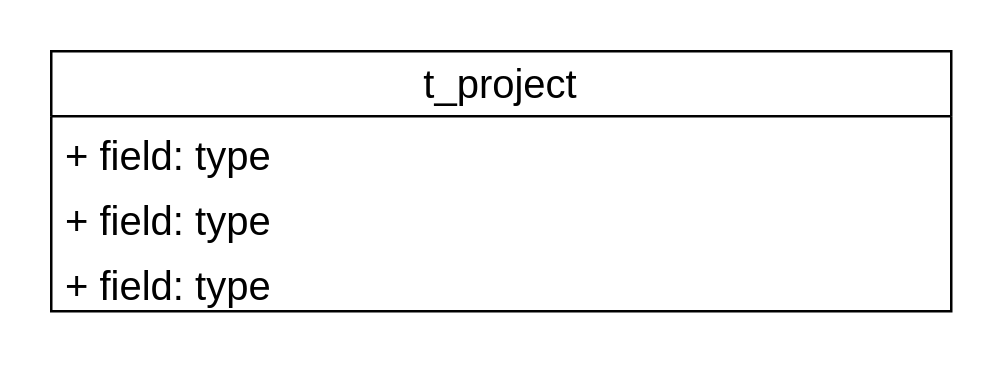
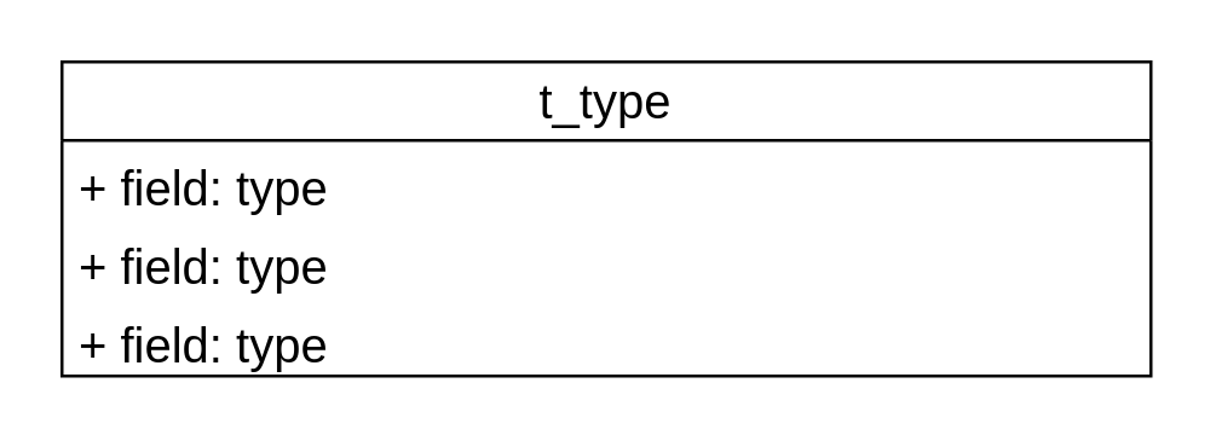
- <mxCell id="2" value="t_project" style="swimlane;fontStyle=0;childLayout=stackLayout;horizontal=1;startSize=26;fillColor=none;horizontalStack=0;resizeParent=1;resizeParentMax=0;resizeLast=0;collapsible=1;marginBottom=0;whiteSpace=wrap;html=1;fontSize=16;" vertex="1" parent="1"><mxGeometry x="20" y="20" width="360" height="104" as="geometry"><mxRectangle x="80" y="100" width="100" height="30" as="alternateBounds" /></mxGeometry></mxCell>
+ <mxCell id="2" value="t_type" style="swimlane;fontStyle=0;childLayout=stackLayout;horizontal=1;startSize=26;fillColor=none;horizontalStack=0;resizeParent=1;resizeParentMax=0;resizeLast=0;collapsible=1;marginBottom=0;whiteSpace=wrap;html=1;fontSize=16;" vertex="1" parent="1"><mxGeometry x="20" y="20" width="360" height="104" as="geometry"><mxRectangle x="80" y="100" width="100" height="30" as="alternateBounds" /></mxGeometry></mxCell>
